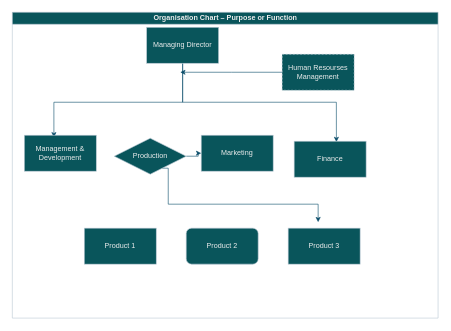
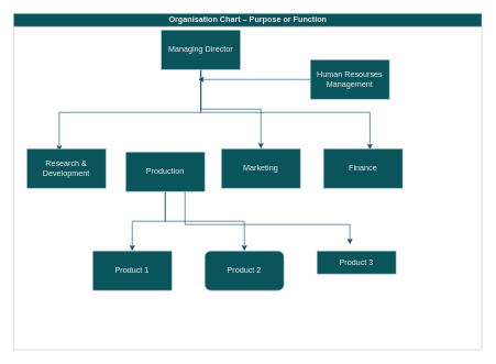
- <mxCell id="15" value="Human Resourses Management" style="rounded=0;whiteSpace=wrap;html=1;labelBackgroundColor=none;fillColor=#09555B;strokeColor=#BAC8D3;fontColor=#EEEEEE;dashed=1;" vertex="1" parent="2"><mxGeometry x="450" y="70" width="120" height="60" as="geometry" /></mxCell>
+ <mxCell id="15" value="Human Resourses Management" style="rounded=0;whiteSpace=wrap;html=1;labelBackgroundColor=none;fillColor=#09555B;strokeColor=#BAC8D3;fontColor=#EEEEEE;" vertex="1" parent="2"><mxGeometry x="450" y="70" width="120" height="60" as="geometry" /></mxCell>
+ <mxCell id="4" style="edgeStyle=orthogonalEdgeStyle;rounded=0;orthogonalLoop=1;jettySize=auto;html=1;entryX=0.5;entryY=0;entryDx=0;entryDy=0;labelBackgroundColor=none;fontColor=default;strokeColor=#0B4D6A;" edge="1" parent="2" source="6" target="13"><mxGeometry relative="1" as="geometry" /></mxCell>
- <mxCell id="7" value="Management &amp;amp; Development" style="rounded=0;whiteSpace=wrap;html=1;labelBackgroundColor=none;fillColor=#09555B;strokeColor=#BAC8D3;fontColor=#EEEEEE;" vertex="1" parent="2"><mxGeometry x="20" y="205" width="120" height="60" as="geometry" /></mxCell>
+ <mxCell id="7" value="Research &amp;amp; Development" style="rounded=0;whiteSpace=wrap;html=1;labelBackgroundColor=none;fillColor=#09555B;strokeColor=#BAC8D3;fontColor=#EEEEEE;" vertex="1" parent="2"><mxGeometry x="20" y="205" width="120" height="60" as="geometry" /></mxCell>
- <mxCell id="11" value="Production" style="rhombus;whiteSpace=wrap;html=1;labelBackgroundColor=none;fillColor=#09555B;strokeColor=#BAC8D3;fontColor=#EEEEEE;" vertex="1" parent="2"><mxGeometry x="170" y="210" width="120" height="60" as="geometry" /></mxCell>
+ <mxCell id="11" value="Production" style="rounded=0;whiteSpace=wrap;html=1;labelBackgroundColor=none;fillColor=#09555B;strokeColor=#BAC8D3;fontColor=#EEEEEE;" vertex="1" parent="2"><mxGeometry x="170" y="210" width="120" height="60" as="geometry" /></mxCell>
- <mxCell id="8" style="edgeStyle=orthogonalEdgeStyle;rounded=0;orthogonalLoop=1;jettySize=auto;html=1;labelBackgroundColor=none;fontColor=default;strokeColor=#0B4D6A;" edge="1" parent="2" source="11" target="13"><mxGeometry relative="1" as="geometry" /></mxCell>
+ <mxCell id="8" style="edgeStyle=orthogonalEdgeStyle;rounded=0;orthogonalLoop=1;jettySize=auto;html=1;labelBackgroundColor=none;fontColor=default;strokeColor=#0B4D6A;" edge="1" parent="2" source="11" target="16"><mxGeometry relative="1" as="geometry" /></mxCell>
- <mxCell id="12" value="Finance" style="rounded=0;whiteSpace=wrap;html=1;labelBackgroundColor=none;fillColor=#09555B;strokeColor=#BAC8D3;fontColor=#EEEEEE;" vertex="1" parent="2"><mxGeometry x="470.0" y="215" width="120" height="60" as="geometry" /></mxCell>
+ <mxCell id="12" value="Finance" style="rounded=0;whiteSpace=wrap;html=1;labelBackgroundColor=none;fillColor=#09555B;strokeColor=#BAC8D3;fontColor=#EEEEEE;" vertex="1" parent="2"><mxGeometry x="470.0" y="205" width="120" height="60" as="geometry" /></mxCell>
+ <mxCell id="9" style="edgeStyle=orthogonalEdgeStyle;rounded=0;orthogonalLoop=1;jettySize=auto;html=1;entryX=0.5;entryY=0;entryDx=0;entryDy=0;labelBackgroundColor=none;fontColor=default;strokeColor=#0B4D6A;" edge="1" parent="2" source="11" target="18"><mxGeometry relative="1" as="geometry" /></mxCell>
- <mxCell id="17" value="Product 3" style="rounded=0;whiteSpace=wrap;html=1;labelBackgroundColor=none;fillColor=#09555B;strokeColor=#BAC8D3;fontColor=#EEEEEE;" vertex="1" parent="2"><mxGeometry x="460" y="360" width="120" height="60" as="geometry" /></mxCell>
+ <mxCell id="17" value="Product 3" style="rounded=0;whiteSpace=wrap;html=1;labelBackgroundColor=none;fillColor=#09555B;strokeColor=#BAC8D3;fontColor=#EEEEEE;" vertex="1" parent="2"><mxGeometry x="460" y="360" width="120" height="35" as="geometry" /></mxCell>
